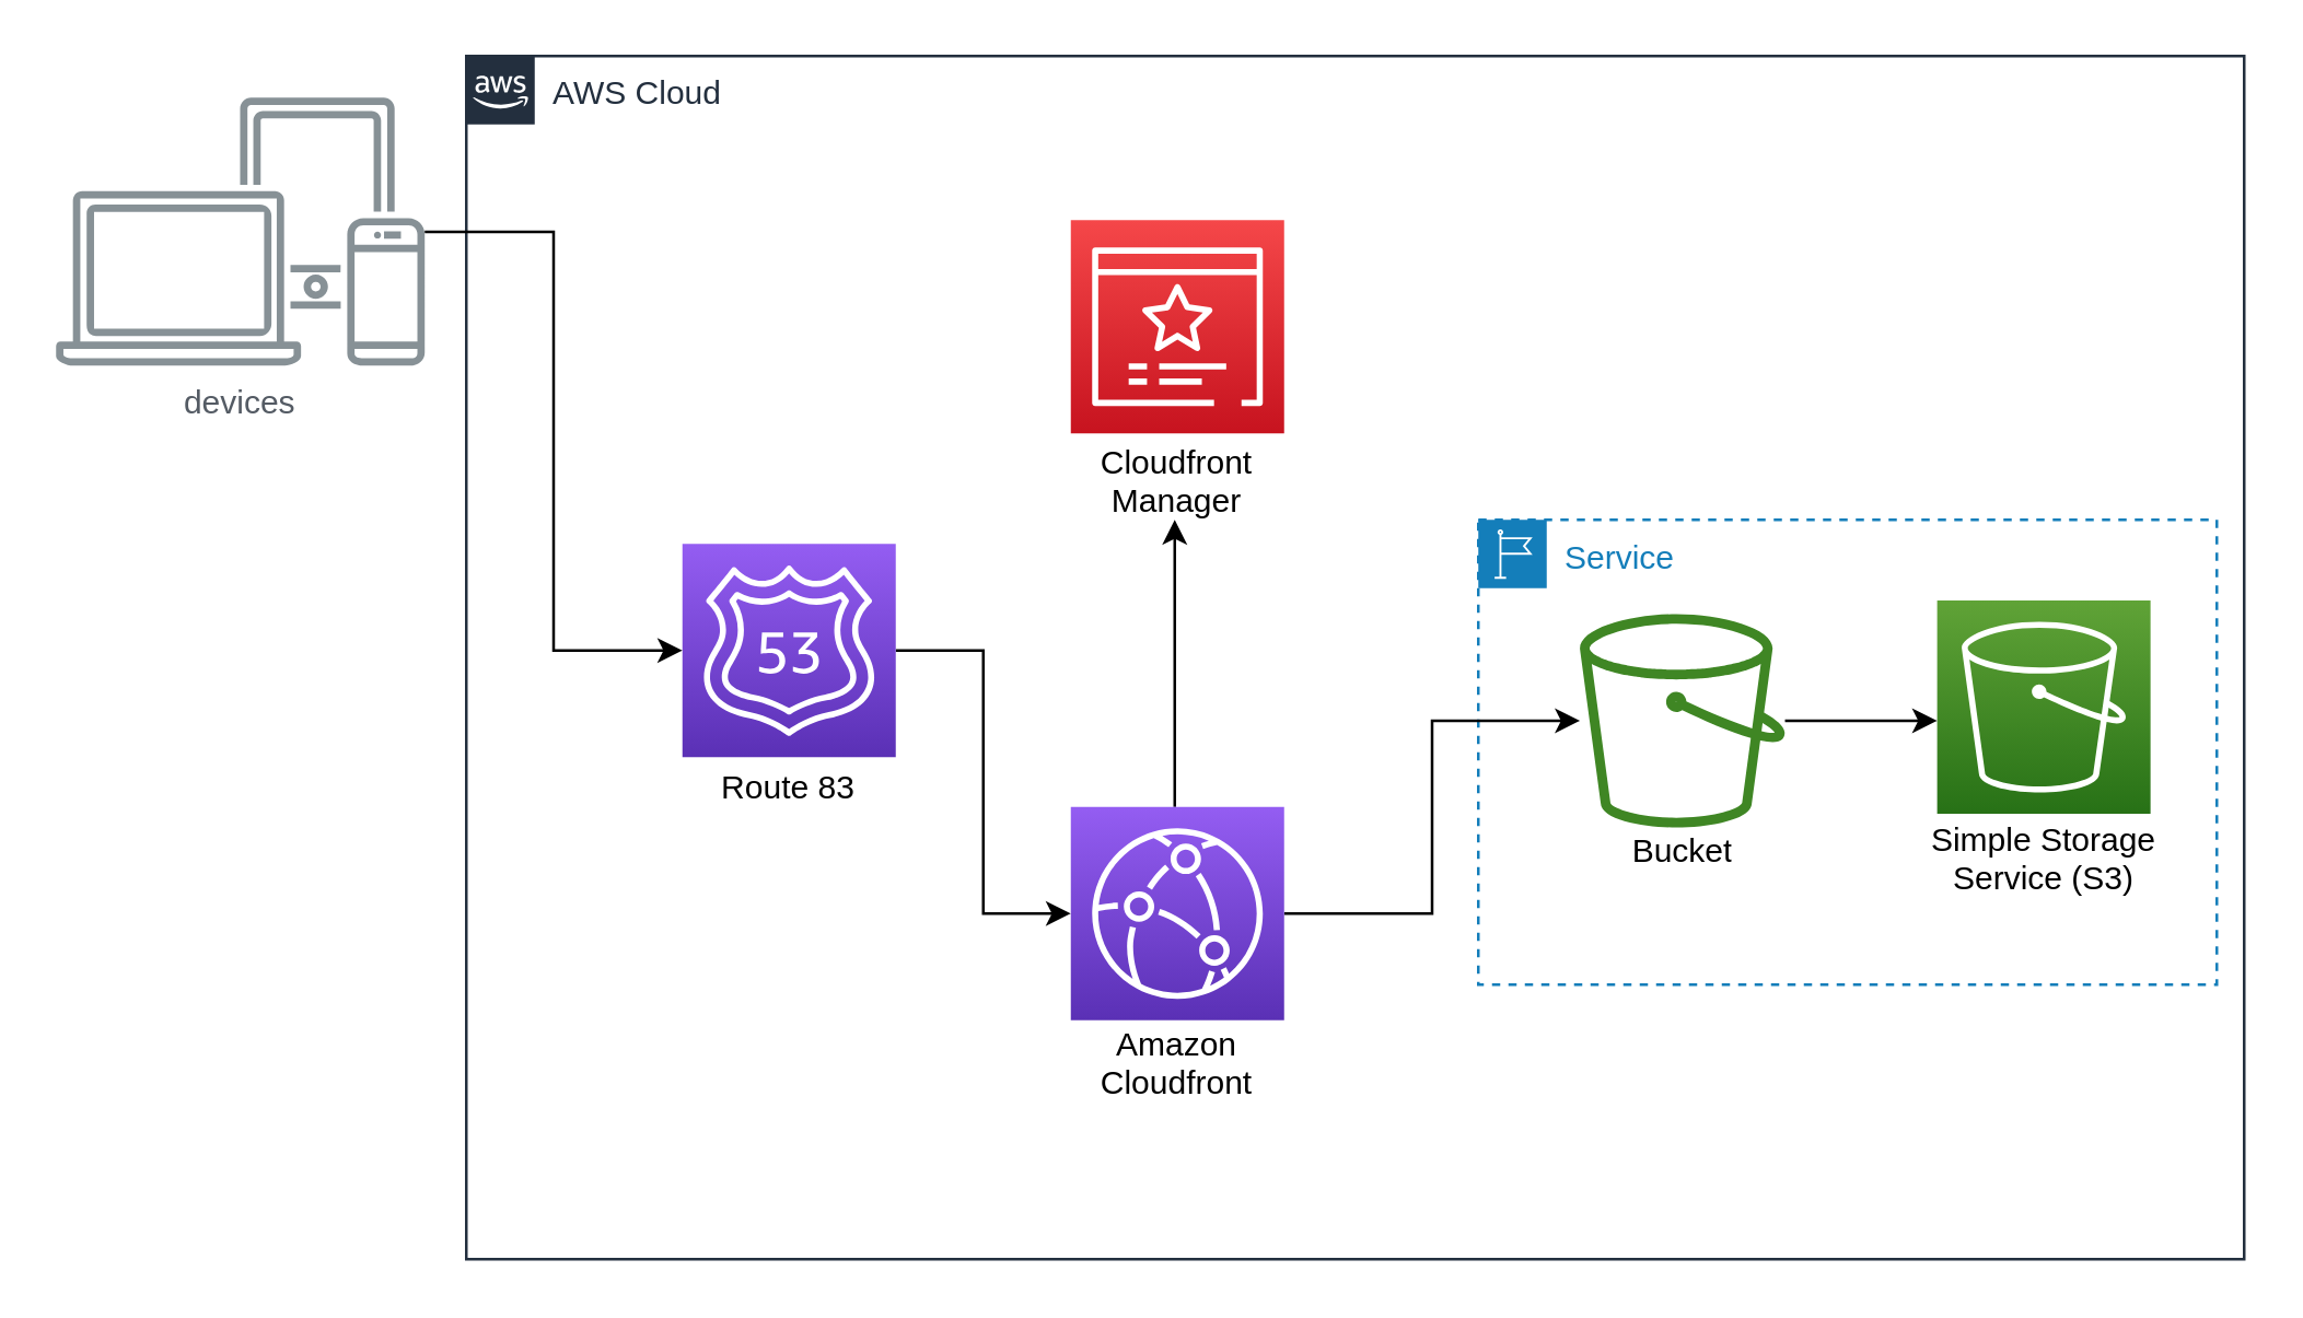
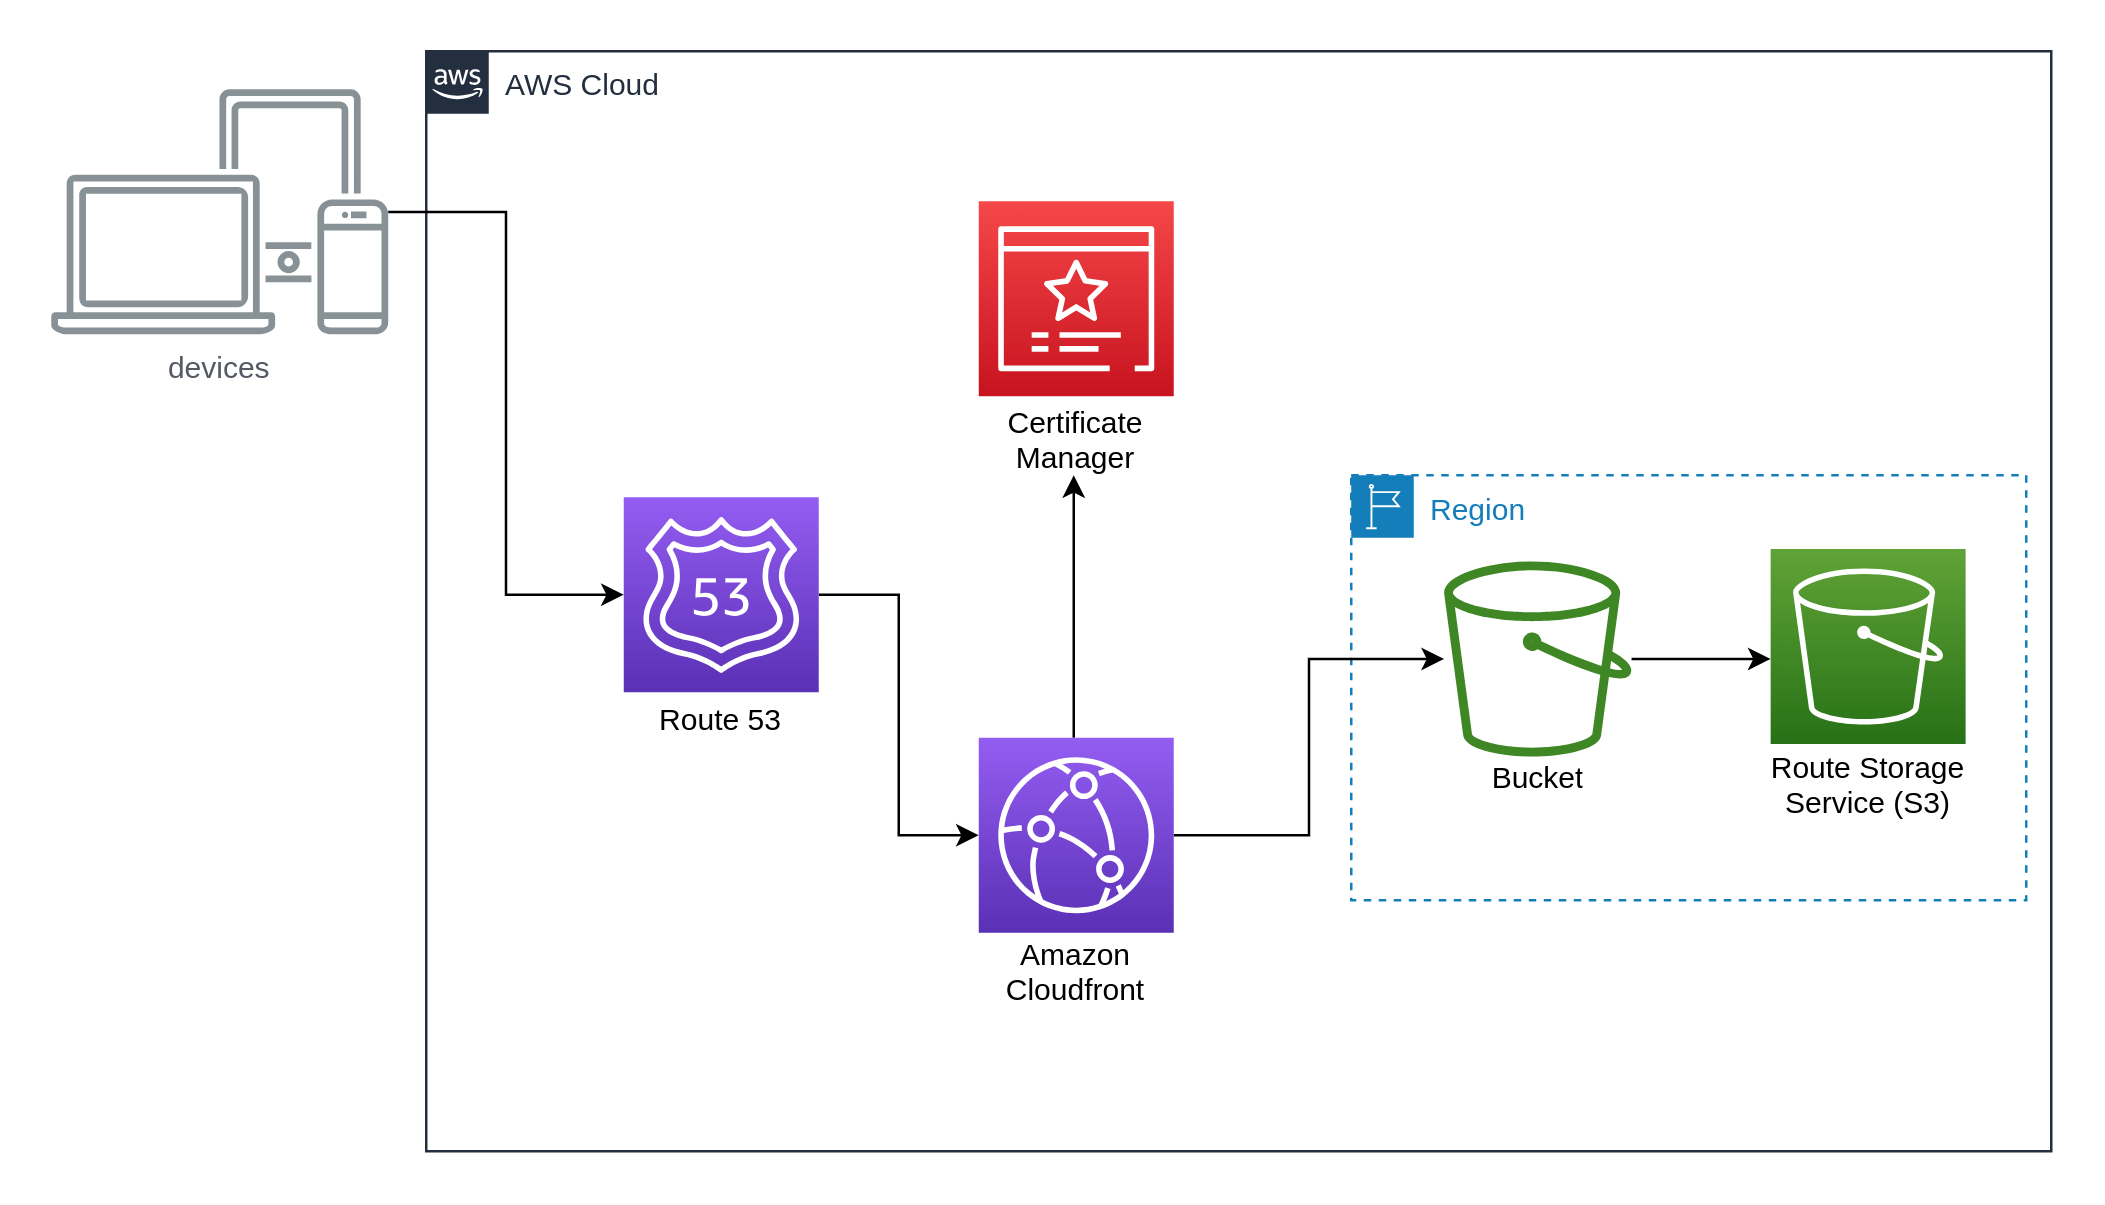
- <mxCell id="9" value="Cloudfront&lt;br&gt;Manager" style="text;strokeColor=none;fillColor=none;align=center;verticalAlign=top;spacingLeft=4;spacingRight=4;overflow=hidden;rotatable=0;points=[[0,0.5],[1,0.5]];portConstraint=eastwest;whiteSpace=wrap;html=1;" vertex="1" parent="2"><mxGeometry x="210" y="134.6" width="100" height="35" as="geometry" /></mxCell>
+ <mxCell id="9" value="Certificate&lt;br&gt;Manager" style="text;strokeColor=none;fillColor=none;align=center;verticalAlign=top;spacingLeft=4;spacingRight=4;overflow=hidden;rotatable=0;points=[[0,0.5],[1,0.5]];portConstraint=eastwest;whiteSpace=wrap;html=1;" vertex="1" parent="2"><mxGeometry x="210" y="134.6" width="100" height="35" as="geometry" /></mxCell>
- <mxCell id="3" value="Service" style="points=[[0,0],[0.25,0],[0.5,0],[0.75,0],[1,0],[1,0.25],[1,0.5],[1,0.75],[1,1],[0.75,1],[0.5,1],[0.25,1],[0,1],[0,0.75],[0,0.5],[0,0.25]];outlineConnect=0;gradientColor=none;html=1;whiteSpace=wrap;fontSize=12;fontStyle=0;container=1;pointerEvents=0;collapsible=0;recursiveResize=0;shape=mxgraph.aws4.group;grIcon=mxgraph.aws4.group_region;strokeColor=#147EBA;fillColor=none;verticalAlign=top;align=left;spacingLeft=30;fontColor=#147EBA;dashed=1;" parent="2" vertex="1"><mxGeometry x="370" y="169.6" width="270" height="170" as="geometry" /></mxCell>
+ <mxCell id="3" value="Region" style="points=[[0,0],[0.25,0],[0.5,0],[0.75,0],[1,0],[1,0.25],[1,0.5],[1,0.75],[1,1],[0.75,1],[0.5,1],[0.25,1],[0,1],[0,0.75],[0,0.5],[0,0.25]];outlineConnect=0;gradientColor=none;html=1;whiteSpace=wrap;fontSize=12;fontStyle=0;container=1;pointerEvents=0;collapsible=0;recursiveResize=0;shape=mxgraph.aws4.group;grIcon=mxgraph.aws4.group_region;strokeColor=#147EBA;fillColor=none;verticalAlign=top;align=left;spacingLeft=30;fontColor=#147EBA;dashed=1;" parent="2" vertex="1"><mxGeometry x="370" y="169.6" width="270" height="170" as="geometry" /></mxCell>
- <mxCell id="13" value="Route 83" style="text;strokeColor=none;fillColor=none;align=center;verticalAlign=top;spacingLeft=4;spacingRight=4;overflow=hidden;rotatable=0;points=[[0,0.5],[1,0.5]];portConstraint=eastwest;whiteSpace=wrap;html=1;" vertex="1" parent="2"><mxGeometry x="68" y="254" width="100" height="26" as="geometry" /></mxCell>
+ <mxCell id="13" value="Route 53" style="text;strokeColor=none;fillColor=none;align=center;verticalAlign=top;spacingLeft=4;spacingRight=4;overflow=hidden;rotatable=0;points=[[0,0.5],[1,0.5]];portConstraint=eastwest;whiteSpace=wrap;html=1;" vertex="1" parent="2"><mxGeometry x="68" y="254" width="100" height="26" as="geometry" /></mxCell>
- <mxCell id="5" value="Simple Storage Service (&lt;span style=&quot;background-color: initial;&quot;&gt;S3)&lt;/span&gt;" style="text;strokeColor=none;fillColor=none;align=center;verticalAlign=top;spacingLeft=4;spacingRight=4;overflow=hidden;rotatable=0;points=[[0,0.5],[1,0.5]];portConstraint=eastwest;whiteSpace=wrap;html=1;" vertex="1" parent="3"><mxGeometry x="160" y="103.5" width="93.5" height="33" as="geometry" /></mxCell>
+ <mxCell id="5" value="Route Storage Service (&lt;span style=&quot;background-color: initial;&quot;&gt;S3)&lt;/span&gt;" style="text;strokeColor=none;fillColor=none;align=center;verticalAlign=top;spacingLeft=4;spacingRight=4;overflow=hidden;rotatable=0;points=[[0,0.5],[1,0.5]];portConstraint=eastwest;whiteSpace=wrap;html=1;" vertex="1" parent="3"><mxGeometry x="160" y="103.5" width="93.5" height="33" as="geometry" /></mxCell>
